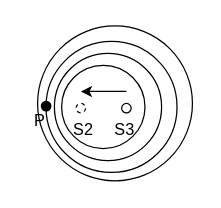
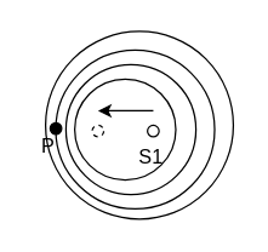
- <mxCell id="11" value="&lt;font style=&quot;font-size: 13px&quot;&gt;S2&lt;/font&gt;" style="text;html=1;strokeColor=none;fillColor=none;align=center;verticalAlign=middle;whiteSpace=wrap;rounded=0;dashed=1;" parent="2" vertex="1"><mxGeometry x="25" y="71.538" width="23.077" height="21.938" as="geometry" /></mxCell>
- <mxCell id="10" value="&lt;font style=&quot;font-size: 13px&quot;&gt;S3&lt;/font&gt;" style="text;html=1;strokeColor=none;fillColor=none;align=center;verticalAlign=middle;whiteSpace=wrap;rounded=0;dashed=1;" parent="2" vertex="1"><mxGeometry x="58.654" y="71.677" width="23.077" height="21.938" as="geometry" /></mxCell>
+ <mxCell id="10" value="&lt;font style=&quot;font-size: 13px&quot;&gt;S1&lt;/font&gt;" style="text;html=1;strokeColor=none;fillColor=none;align=center;verticalAlign=middle;whiteSpace=wrap;rounded=0;dashed=1;" parent="2" vertex="1"><mxGeometry x="58.654" y="71.677" width="23.077" height="21.938" as="geometry" /></mxCell>
